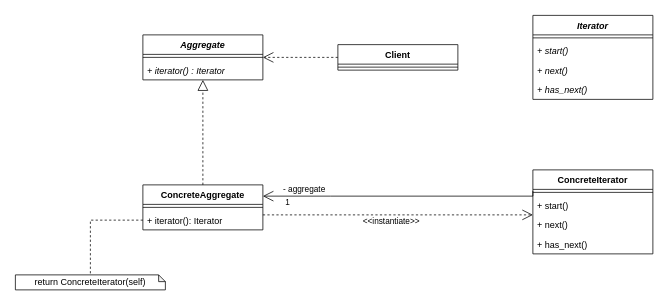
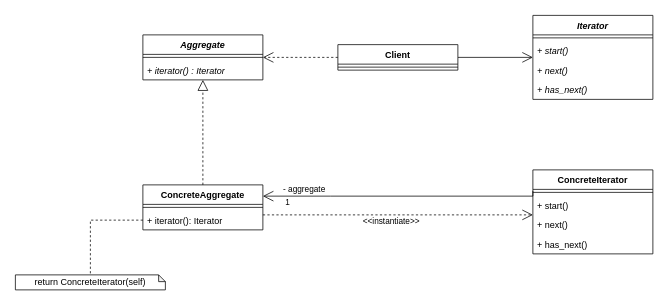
+ <mxCell id="15" style="edgeStyle=orthogonalEdgeStyle;rounded=0;orthogonalLoop=1;jettySize=auto;html=1;exitX=1;exitY=0.5;exitDx=0;exitDy=0;endArrow=open;endFill=0;endSize=12;startSize=12;" edge="1" parent="1" source="16" target="18"><mxGeometry relative="1" as="geometry" /></mxCell>
